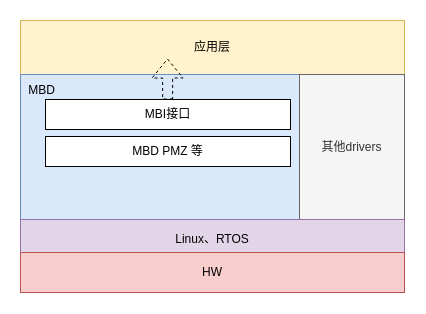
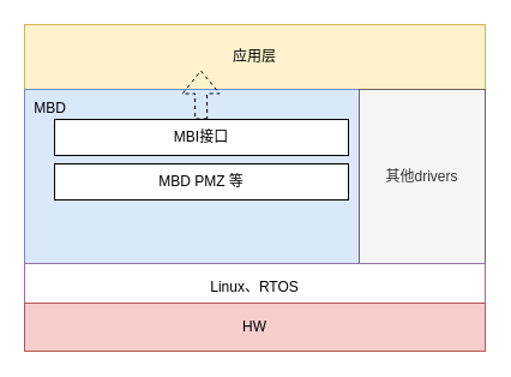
- <mxCell id="9" value="Linux、RTOS" style="rounded=0;whiteSpace=wrap;html=1;fillColor=#e1d5e7;strokeColor=#9673a6;" vertex="1" parent="1"><mxGeometry x="20" y="219" width="384" height="39" as="geometry" /></mxCell>
+ <mxCell id="9" value="Linux、RTOS" style="rounded=0;whiteSpace=wrap;html=1;fillColor=#ffffff;strokeColor=#9673a6;" vertex="1" parent="1"><mxGeometry x="20" y="219" width="384" height="39" as="geometry" /></mxCell>
